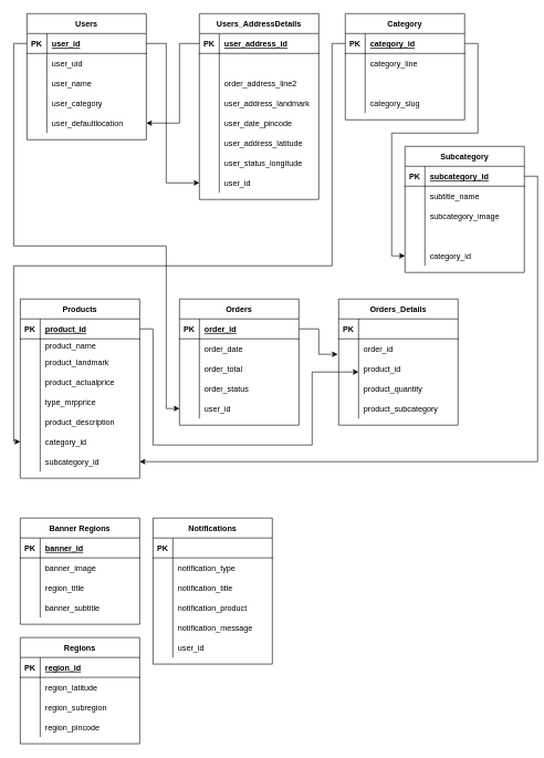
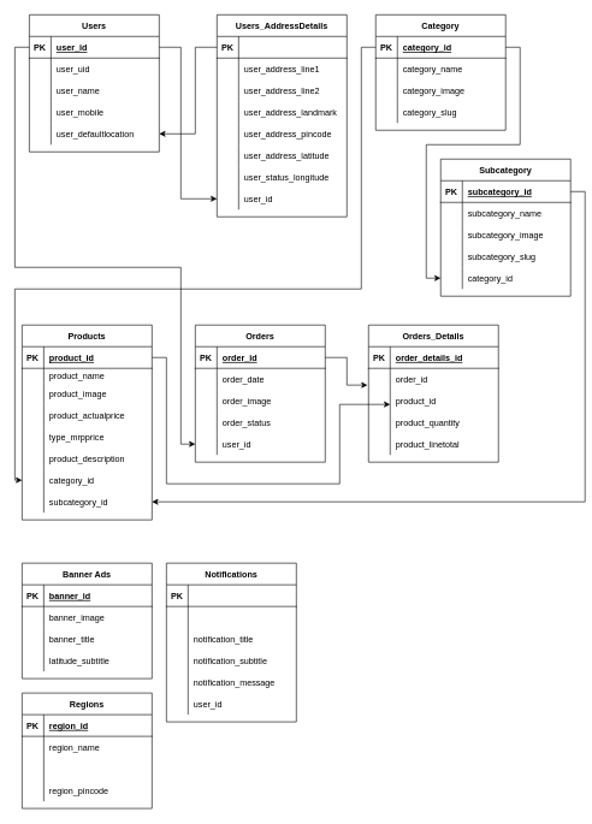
- <mxCell id="21" value="user_address_id" style="shape=partialRectangle;connectable=0;fillColor=none;top=0;left=0;bottom=0;right=0;align=left;spacingLeft=6;fontStyle=5;overflow=hidden;" vertex="1" parent="19"><mxGeometry x="30" width="150" height="30" as="geometry" /></mxCell>
+ <mxCell id="24" value="user_address_line1" style="shape=partialRectangle;connectable=0;fillColor=none;top=0;left=0;bottom=0;right=0;align=left;spacingLeft=6;overflow=hidden;" vertex="1" parent="22"><mxGeometry x="30" width="150" height="30" as="geometry" /></mxCell>
- <mxCell id="56" value="category_line" style="shape=partialRectangle;connectable=0;fillColor=none;top=0;left=0;bottom=0;right=0;align=left;spacingLeft=6;overflow=hidden;" vertex="1" parent="54"><mxGeometry x="30" width="150" height="30" as="geometry" /></mxCell>
+ <mxCell id="56" value="category_name" style="shape=partialRectangle;connectable=0;fillColor=none;top=0;left=0;bottom=0;right=0;align=left;spacingLeft=6;overflow=hidden;" vertex="1" parent="54"><mxGeometry x="30" width="150" height="30" as="geometry" /></mxCell>
+ <mxCell id="59" value="category_image" style="shape=partialRectangle;connectable=0;fillColor=none;top=0;left=0;bottom=0;right=0;align=left;spacingLeft=6;overflow=hidden;" vertex="1" parent="57"><mxGeometry x="30" width="150" height="30" as="geometry" /></mxCell>
- <mxCell id="27" value="order_address_line2" style="shape=partialRectangle;connectable=0;fillColor=none;top=0;left=0;bottom=0;right=0;align=left;spacingLeft=6;overflow=hidden;" vertex="1" parent="25"><mxGeometry x="30" width="150" height="30" as="geometry" /></mxCell>
+ <mxCell id="27" value="user_address_line2" style="shape=partialRectangle;connectable=0;fillColor=none;top=0;left=0;bottom=0;right=0;align=left;spacingLeft=6;overflow=hidden;" vertex="1" parent="25"><mxGeometry x="30" width="150" height="30" as="geometry" /></mxCell>
- <mxCell id="14" value="user_category" style="shape=partialRectangle;connectable=0;fillColor=none;top=0;left=0;bottom=0;right=0;align=left;spacingLeft=6;overflow=hidden;" vertex="1" parent="12"><mxGeometry x="30" width="150" height="30" as="geometry" /></mxCell>
+ <mxCell id="14" value="user_mobile" style="shape=partialRectangle;connectable=0;fillColor=none;top=0;left=0;bottom=0;right=0;align=left;spacingLeft=6;overflow=hidden;" vertex="1" parent="12"><mxGeometry x="30" width="150" height="30" as="geometry" /></mxCell>
- <mxCell id="33" value="user_date_pincode" style="shape=partialRectangle;connectable=0;fillColor=none;top=0;left=0;bottom=0;right=0;align=left;spacingLeft=6;overflow=hidden;" vertex="1" parent="31"><mxGeometry x="30" width="150" height="30" as="geometry" /></mxCell>
+ <mxCell id="33" value="user_address_pincode" style="shape=partialRectangle;connectable=0;fillColor=none;top=0;left=0;bottom=0;right=0;align=left;spacingLeft=6;overflow=hidden;" vertex="1" parent="31"><mxGeometry x="30" width="150" height="30" as="geometry" /></mxCell>
- <mxCell id="82" value="subtitle_name" style="shape=partialRectangle;connectable=0;fillColor=none;top=0;left=0;bottom=0;right=0;align=left;spacingLeft=6;overflow=hidden;" vertex="1" parent="80"><mxGeometry x="30" width="150" height="30" as="geometry" /></mxCell>
+ <mxCell id="82" value="subcategory_name" style="shape=partialRectangle;connectable=0;fillColor=none;top=0;left=0;bottom=0;right=0;align=left;spacingLeft=6;overflow=hidden;" vertex="1" parent="80"><mxGeometry x="30" width="150" height="30" as="geometry" /></mxCell>
+ <mxCell id="88" value="subcategory_slug" style="shape=partialRectangle;connectable=0;fillColor=none;top=0;left=0;bottom=0;right=0;align=left;spacingLeft=6;overflow=hidden;" vertex="1" parent="86"><mxGeometry x="30" width="150" height="30" as="geometry" /></mxCell>
+ <mxCell id="167" value="order_details_id" style="shape=partialRectangle;connectable=0;fillColor=none;top=0;left=0;bottom=0;right=0;align=left;spacingLeft=6;fontStyle=5;overflow=hidden;" vertex="1" parent="165"><mxGeometry x="30" width="150" height="30" as="geometry" /></mxCell>
- <mxCell id="132" value="product_landmark" style="shape=partialRectangle;connectable=0;fillColor=none;top=0;left=0;bottom=0;right=0;align=left;spacingLeft=6;overflow=hidden;" vertex="1" parent="130"><mxGeometry x="30" width="150" height="30" as="geometry" /></mxCell>
+ <mxCell id="132" value="product_image" style="shape=partialRectangle;connectable=0;fillColor=none;top=0;left=0;bottom=0;right=0;align=left;spacingLeft=6;overflow=hidden;" vertex="1" parent="130"><mxGeometry x="30" width="150" height="30" as="geometry" /></mxCell>
- <mxCell id="157" value="order_total" style="shape=partialRectangle;connectable=0;fillColor=none;top=0;left=0;bottom=0;right=0;align=left;spacingLeft=6;overflow=hidden;" vertex="1" parent="155"><mxGeometry x="30" width="150" height="30" as="geometry" /></mxCell>
+ <mxCell id="157" value="order_image" style="shape=partialRectangle;connectable=0;fillColor=none;top=0;left=0;bottom=0;right=0;align=left;spacingLeft=6;overflow=hidden;" vertex="1" parent="155"><mxGeometry x="30" width="150" height="30" as="geometry" /></mxCell>
- <mxCell id="179" value="product_subcategory" style="shape=partialRectangle;connectable=0;fillColor=none;top=0;left=0;bottom=0;right=0;align=left;spacingLeft=6;overflow=hidden;" vertex="1" parent="177"><mxGeometry x="30" width="150" height="30" as="geometry" /></mxCell>
+ <mxCell id="179" value="product_linetotal" style="shape=partialRectangle;connectable=0;fillColor=none;top=0;left=0;bottom=0;right=0;align=left;spacingLeft=6;overflow=hidden;" vertex="1" parent="177"><mxGeometry x="30" width="150" height="30" as="geometry" /></mxCell>
- <mxCell id="63" value="Banner Regions" style="shape=table;startSize=30;container=1;collapsible=1;childLayout=tableLayout;fixedRows=1;rowLines=0;fontStyle=1;align=center;resizeLast=1;" vertex="1" parent="1"><mxGeometry x="30" y="780" width="180" height="160" as="geometry" /></mxCell>
+ <mxCell id="63" value="Banner Ads" style="shape=table;startSize=30;container=1;collapsible=1;childLayout=tableLayout;fixedRows=1;rowLines=0;fontStyle=1;align=center;resizeLast=1;" vertex="1" parent="1"><mxGeometry x="30" y="780" width="180" height="160" as="geometry" /></mxCell>
- <mxCell id="110" value="notification_type" style="shape=partialRectangle;connectable=0;fillColor=none;top=0;left=0;bottom=0;right=0;align=left;spacingLeft=6;overflow=hidden;" vertex="1" parent="108"><mxGeometry x="30" width="150" height="30" as="geometry" /></mxCell>
- <mxCell id="72" value="region_title" style="shape=partialRectangle;connectable=0;fillColor=none;top=0;left=0;bottom=0;right=0;align=left;spacingLeft=6;overflow=hidden;" vertex="1" parent="70"><mxGeometry x="30" width="150" height="30" as="geometry" /></mxCell>
+ <mxCell id="72" value="banner_title" style="shape=partialRectangle;connectable=0;fillColor=none;top=0;left=0;bottom=0;right=0;align=left;spacingLeft=6;overflow=hidden;" vertex="1" parent="70"><mxGeometry x="30" width="150" height="30" as="geometry" /></mxCell>
- <mxCell id="75" value="banner_subtitle" style="shape=partialRectangle;connectable=0;fillColor=none;top=0;left=0;bottom=0;right=0;align=left;spacingLeft=6;overflow=hidden;" vertex="1" parent="73"><mxGeometry x="30" width="150" height="30" as="geometry" /></mxCell>
+ <mxCell id="75" value="latitude_subtitle" style="shape=partialRectangle;connectable=0;fillColor=none;top=0;left=0;bottom=0;right=0;align=left;spacingLeft=6;overflow=hidden;" vertex="1" parent="73"><mxGeometry x="30" width="150" height="30" as="geometry" /></mxCell>
- <mxCell id="116" value="notification_product" style="shape=partialRectangle;connectable=0;fillColor=none;top=0;left=0;bottom=0;right=0;align=left;spacingLeft=6;overflow=hidden;" vertex="1" parent="114"><mxGeometry x="30" width="150" height="30" as="geometry" /></mxCell>
+ <mxCell id="116" value="notification_subtitle" style="shape=partialRectangle;connectable=0;fillColor=none;top=0;left=0;bottom=0;right=0;align=left;spacingLeft=6;overflow=hidden;" vertex="1" parent="114"><mxGeometry x="30" width="150" height="30" as="geometry" /></mxCell>
- <mxCell id="98" value="region_latitude" style="shape=partialRectangle;connectable=0;fillColor=none;top=0;left=0;bottom=0;right=0;align=left;spacingLeft=6;overflow=hidden;" vertex="1" parent="96"><mxGeometry x="30" width="150" height="30" as="geometry" /></mxCell>
+ <mxCell id="98" value="region_name" style="shape=partialRectangle;connectable=0;fillColor=none;top=0;left=0;bottom=0;right=0;align=left;spacingLeft=6;overflow=hidden;" vertex="1" parent="96"><mxGeometry x="30" width="150" height="30" as="geometry" /></mxCell>
- <mxCell id="101" value="region_subregion" style="shape=partialRectangle;connectable=0;fillColor=none;top=0;left=0;bottom=0;right=0;align=left;spacingLeft=6;overflow=hidden;" vertex="1" parent="99"><mxGeometry x="30" width="150" height="30" as="geometry" /></mxCell>
